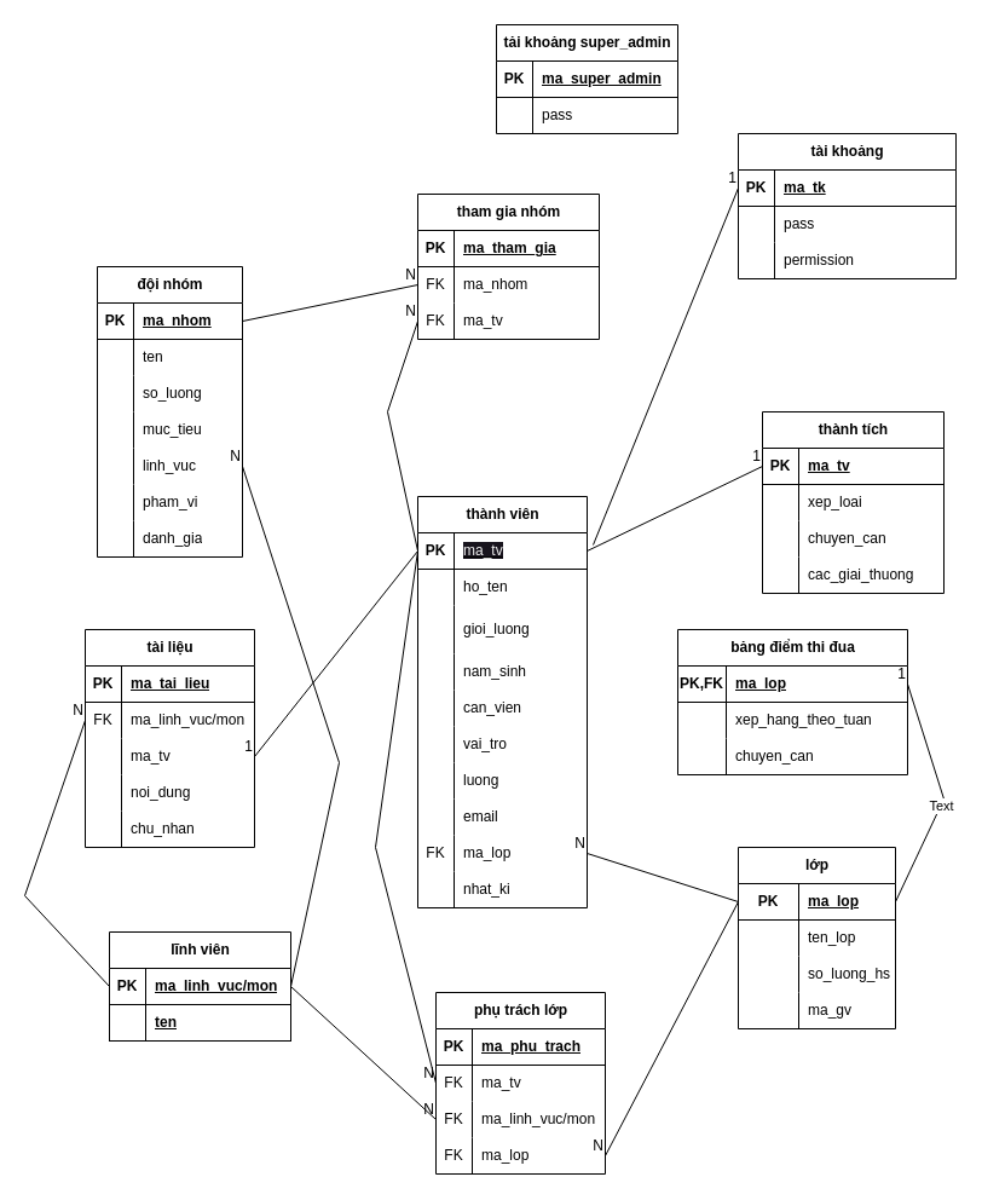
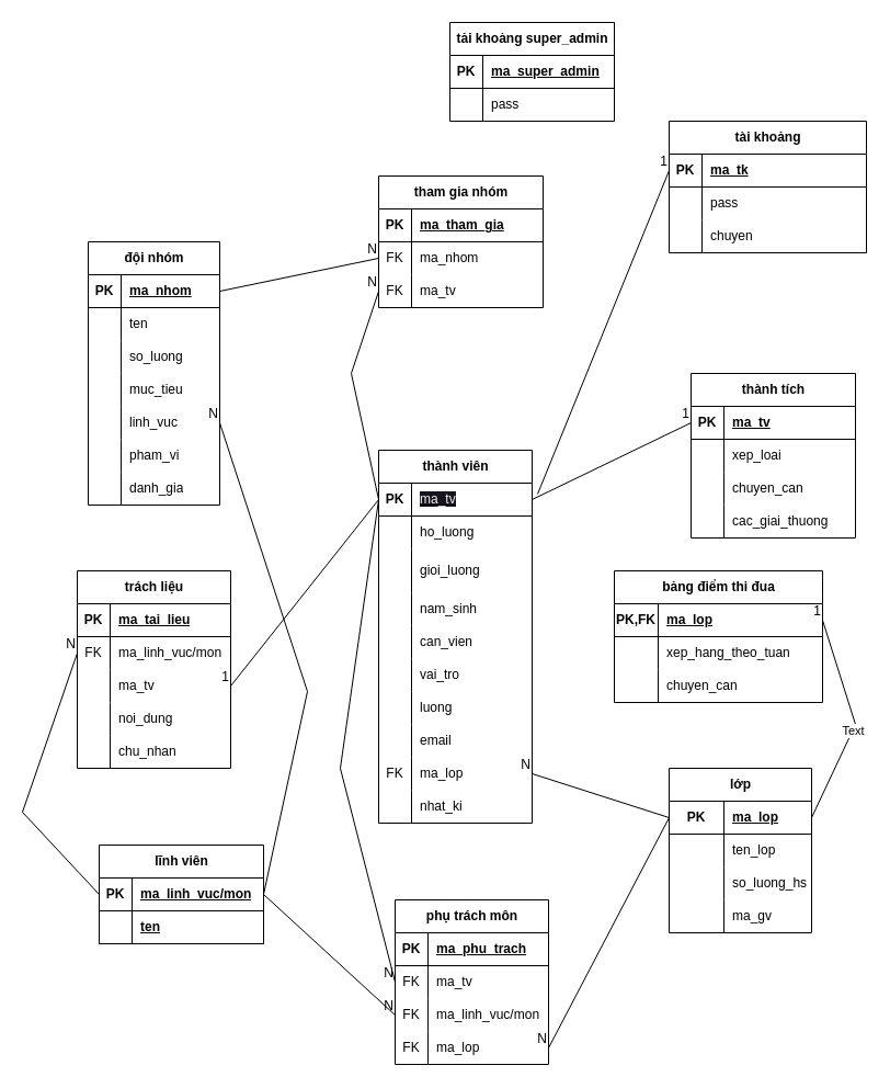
- <mxCell id="123" value="permission" style="shape=partialRectangle;connectable=0;fillColor=none;top=0;left=0;bottom=0;right=0;align=left;spacingLeft=6;overflow=hidden;whiteSpace=wrap;html=1;" vertex="1" parent="121"><mxGeometry x="30" width="150" height="30" as="geometry"><mxRectangle width="150" height="30" as="alternateBounds" /></mxGeometry></mxCell>
+ <mxCell id="123" value="chuyen" style="shape=partialRectangle;connectable=0;fillColor=none;top=0;left=0;bottom=0;right=0;align=left;spacingLeft=6;overflow=hidden;whiteSpace=wrap;html=1;" vertex="1" parent="121"><mxGeometry x="30" width="150" height="30" as="geometry"><mxRectangle width="150" height="30" as="alternateBounds" /></mxGeometry></mxCell>
- <mxCell id="8" value="ho_ten" style="shape=partialRectangle;connectable=0;fillColor=none;top=0;left=0;bottom=0;right=0;align=left;spacingLeft=6;overflow=hidden;whiteSpace=wrap;html=1;" parent="6" vertex="1"><mxGeometry x="30" width="110" height="30" as="geometry"><mxRectangle width="110" height="30" as="alternateBounds" /></mxGeometry></mxCell>
+ <mxCell id="8" value="ho_luong" style="shape=partialRectangle;connectable=0;fillColor=none;top=0;left=0;bottom=0;right=0;align=left;spacingLeft=6;overflow=hidden;whiteSpace=wrap;html=1;" parent="6" vertex="1"><mxGeometry x="30" width="110" height="30" as="geometry"><mxRectangle width="110" height="30" as="alternateBounds" /></mxGeometry></mxCell>
- <mxCell id="68" value="tài liệu" style="shape=table;startSize=30;container=1;collapsible=1;childLayout=tableLayout;fixedRows=1;rowLines=0;fontStyle=1;align=center;resizeLast=1;html=1;" parent="1" vertex="1"><mxGeometry x="70" y="520" width="140" height="180" as="geometry" /></mxCell>
+ <mxCell id="68" value="trách liệu" style="shape=table;startSize=30;container=1;collapsible=1;childLayout=tableLayout;fixedRows=1;rowLines=0;fontStyle=1;align=center;resizeLast=1;html=1;" parent="1" vertex="1"><mxGeometry x="70" y="520" width="140" height="180" as="geometry" /></mxCell>
- <mxCell id="101" value="phụ trách lớp" style="shape=table;startSize=30;container=1;collapsible=1;childLayout=tableLayout;fixedRows=1;rowLines=0;fontStyle=1;align=center;resizeLast=1;html=1;" parent="1" vertex="1"><mxGeometry x="360" y="820" width="140" height="150" as="geometry" /></mxCell>
+ <mxCell id="101" value="phụ trách môn" style="shape=table;startSize=30;container=1;collapsible=1;childLayout=tableLayout;fixedRows=1;rowLines=0;fontStyle=1;align=center;resizeLast=1;html=1;" parent="1" vertex="1"><mxGeometry x="360" y="820" width="140" height="150" as="geometry" /></mxCell>
